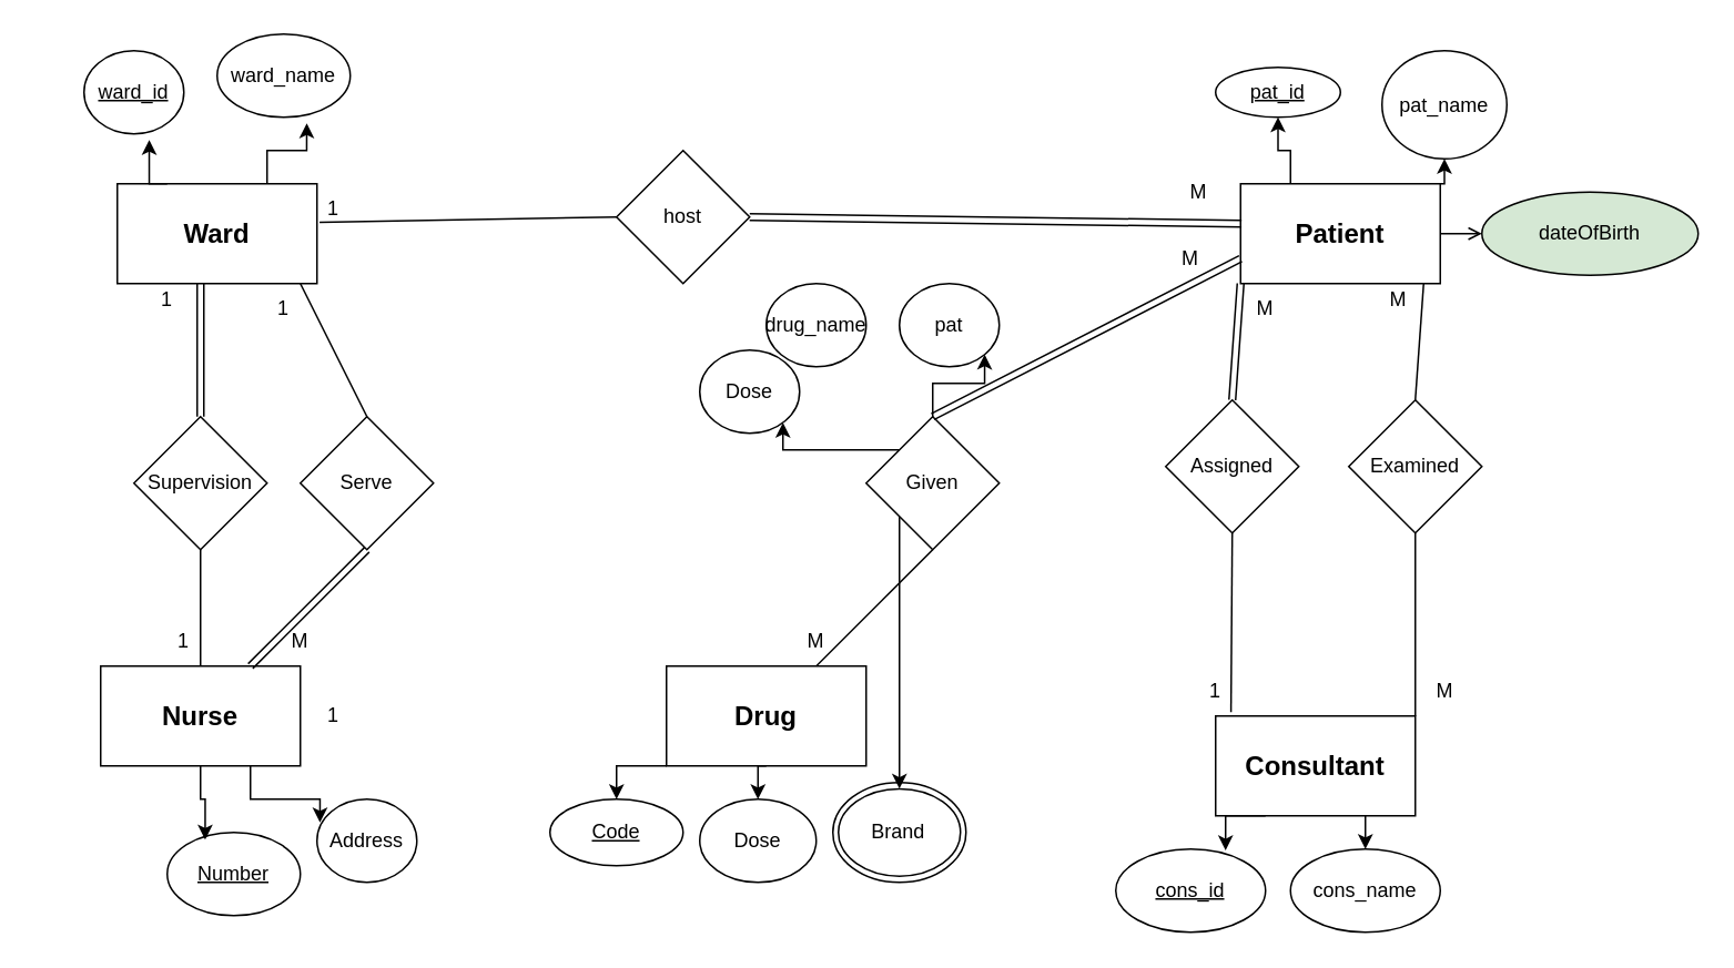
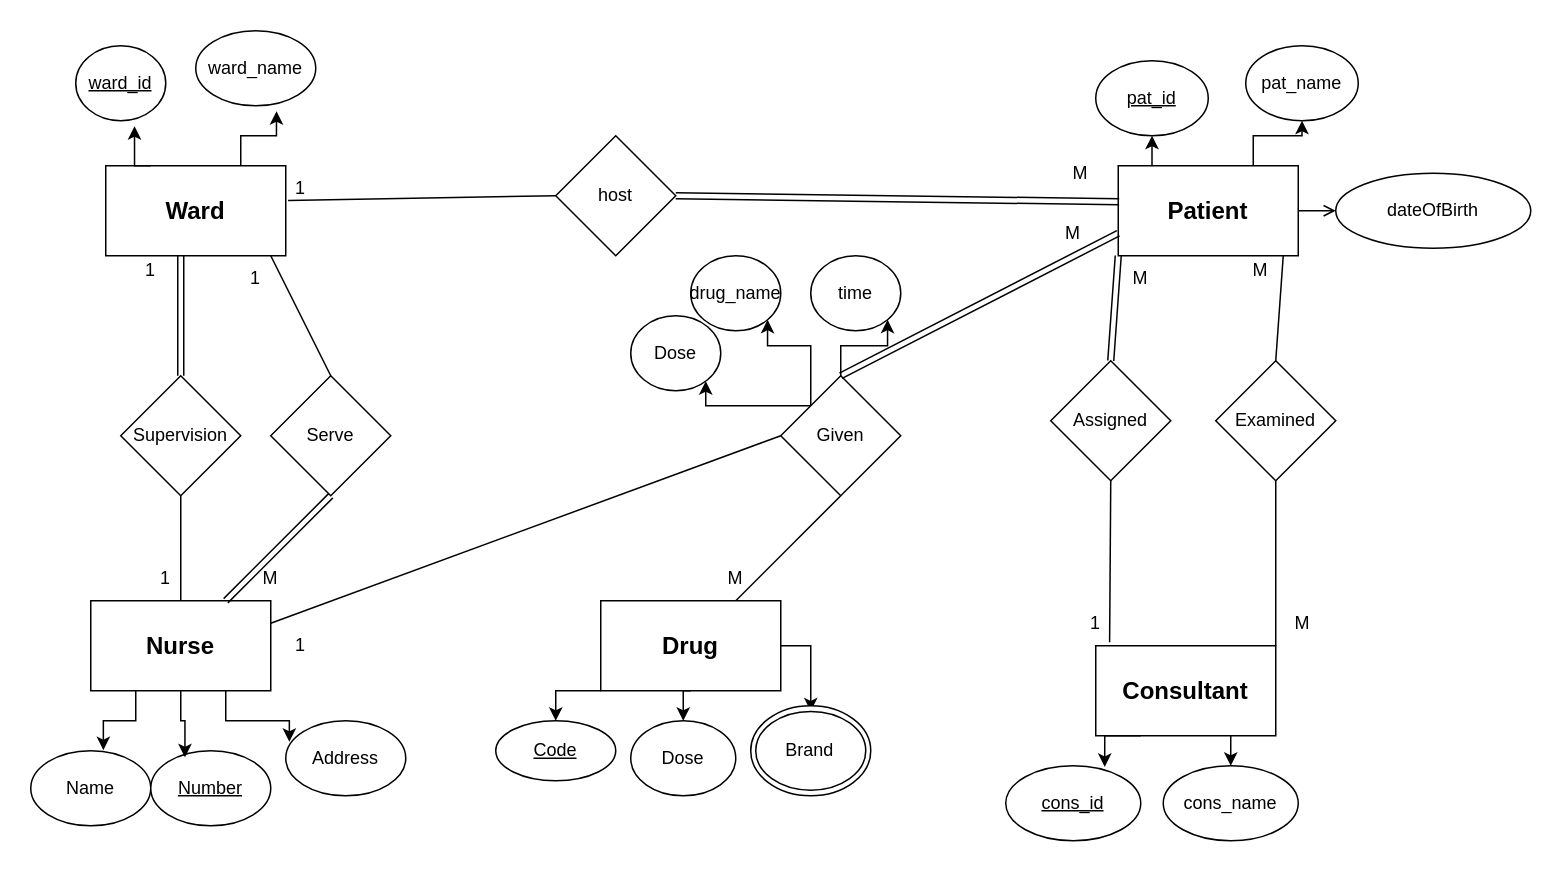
- <mxCell id="11" value="&lt;u&gt;pat_id&lt;/u&gt;" style="ellipse;whiteSpace=wrap;html=1;" vertex="1" parent="1"><mxGeometry x="730" y="40" width="75" height="30" as="geometry" /></mxCell>
+ <mxCell id="11" value="&lt;u&gt;pat_id&lt;/u&gt;" style="ellipse;whiteSpace=wrap;html=1;" vertex="1" parent="1"><mxGeometry x="730" y="40" width="75" height="50" as="geometry" /></mxCell>
- <mxCell id="12" value="pat_name" style="ellipse;whiteSpace=wrap;html=1;" vertex="1" parent="1"><mxGeometry x="830" y="30" width="75" height="65" as="geometry" /></mxCell>
+ <mxCell id="12" value="pat_name" style="ellipse;whiteSpace=wrap;html=1;" vertex="1" parent="1"><mxGeometry x="830" y="30" width="75" height="50" as="geometry" /></mxCell>
- <mxCell id="13" value="dateOfBirth" style="ellipse;whiteSpace=wrap;html=1;fillColor=#d5e8d4;" vertex="1" parent="1"><mxGeometry x="890" y="115" width="130" height="50" as="geometry" /></mxCell>
+ <mxCell id="13" value="dateOfBirth" style="ellipse;whiteSpace=wrap;html=1;" vertex="1" parent="1"><mxGeometry x="890" y="115" width="130" height="50" as="geometry" /></mxCell>
- <mxCell id="72" value="pat" style="ellipse;whiteSpace=wrap;html=1;" vertex="1" parent="1"><mxGeometry x="540" y="170" width="60" height="50" as="geometry" /></mxCell>
+ <mxCell id="72" value="time" style="ellipse;whiteSpace=wrap;html=1;" vertex="1" parent="1"><mxGeometry x="540" y="170" width="60" height="50" as="geometry" /></mxCell>
+ <mxCell id="64" value="" style="endArrow=none;html=1;rounded=0;entryX=0;entryY=0.5;entryDx=0;entryDy=0;exitX=1;exitY=0.25;exitDx=0;exitDy=0;" edge="1" parent="1" source="34" target="63"><mxGeometry width="50" height="50" relative="1" as="geometry"><mxPoint x="360" y="370" as="sourcePoint" /><mxPoint x="410" y="320" as="targetPoint" /></mxGeometry></mxCell>
- <mxCell id="61" style="edgeStyle=orthogonalEdgeStyle;rounded=0;orthogonalLoop=1;jettySize=auto;html=1;exitX=0;exitY=0;exitDx=0;exitDy=0;" edge="1" parent="1" source="63" target="59"><mxGeometry relative="1" as="geometry" /></mxCell>
+ <mxCell id="61" style="edgeStyle=orthogonalEdgeStyle;rounded=0;orthogonalLoop=1;jettySize=auto;html=1;exitX=0;exitY=0;exitDx=0;exitDy=0;entryX=1;entryY=1;entryDx=0;entryDy=0;" edge="1" parent="1" source="63" target="71"><mxGeometry relative="1" as="geometry" /></mxCell>
+ <mxCell id="53" style="edgeStyle=orthogonalEdgeStyle;rounded=0;orthogonalLoop=1;jettySize=auto;html=1;exitX=1;exitY=0.5;exitDx=0;exitDy=0;entryX=0.5;entryY=0;entryDx=0;entryDy=0;" edge="1" parent="1" source="54" target="59"><mxGeometry relative="1" as="geometry" /></mxCell>
+ <mxCell id="48" style="edgeStyle=orthogonalEdgeStyle;rounded=0;orthogonalLoop=1;jettySize=auto;html=1;exitX=0.25;exitY=1;exitDx=0;exitDy=0;entryX=0.605;entryY=-0.008;entryDx=0;entryDy=0;entryPerimeter=0;" edge="1" parent="1" source="34" target="45"><mxGeometry relative="1" as="geometry" /></mxCell>
- <mxCell id="47" value="Address" style="ellipse;whiteSpace=wrap;html=1;" vertex="1" parent="1"><mxGeometry x="190" y="480" width="60" height="50" as="geometry" /></mxCell>
+ <mxCell id="47" value="Address" style="ellipse;whiteSpace=wrap;html=1;" vertex="1" parent="1"><mxGeometry x="190" y="480" width="80" height="50" as="geometry" /></mxCell>
+ <mxCell id="45" value="Name" style="ellipse;whiteSpace=wrap;html=1;" vertex="1" parent="1"><mxGeometry x="20" y="500" width="80" height="50" as="geometry" /></mxCell>
